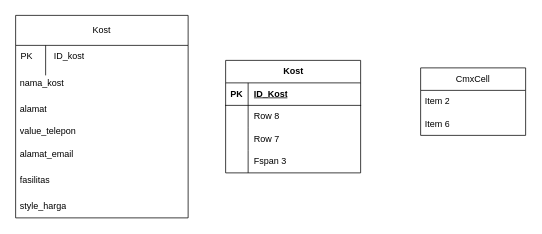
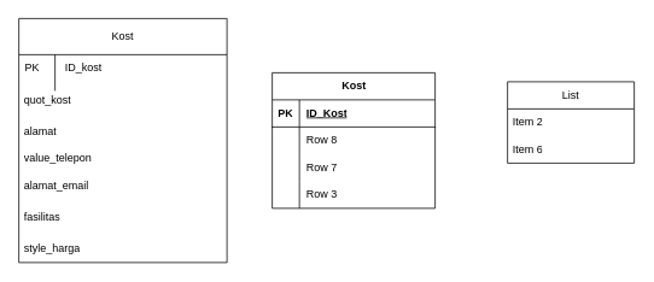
- <mxCell id="27" value="CmxCell" style="swimlane;fontStyle=0;childLayout=stackLayout;horizontal=1;startSize=30;horizontalStack=0;resizeParent=1;resizeParentMax=0;resizeLast=0;collapsible=1;marginBottom=0;whiteSpace=wrap;html=1;" vertex="1" parent="1"><mxGeometry x="560" y="90" width="140" height="90" as="geometry" /></mxCell>
+ <mxCell id="27" value="List" style="swimlane;fontStyle=0;childLayout=stackLayout;horizontal=1;startSize=30;horizontalStack=0;resizeParent=1;resizeParentMax=0;resizeLast=0;collapsible=1;marginBottom=0;whiteSpace=wrap;html=1;" vertex="1" parent="1"><mxGeometry x="560" y="90" width="140" height="90" as="geometry" /></mxCell>
- <mxCell id="8" value="&lt;span style=&quot;line-height: 107%;&quot;&gt;&lt;font style=&quot;font-size: 12px;&quot;&gt;nama_kost&lt;/font&gt;&lt;/span&gt;" style="text;strokeColor=none;fillColor=none;align=left;verticalAlign=middle;spacingLeft=4;spacingRight=4;overflow=hidden;points=[[0,0.5],[1,0.5]];portConstraint=eastwest;rotatable=0;whiteSpace=wrap;html=1;" vertex="1" parent="2"><mxGeometry y="70" width="230" height="40" as="geometry" /></mxCell>
+ <mxCell id="8" value="&lt;span style=&quot;line-height: 107%;&quot;&gt;&lt;font style=&quot;font-size: 12px;&quot;&gt;quot_kost&lt;/font&gt;&lt;/span&gt;" style="text;strokeColor=none;fillColor=none;align=left;verticalAlign=middle;spacingLeft=4;spacingRight=4;overflow=hidden;points=[[0,0.5],[1,0.5]];portConstraint=eastwest;rotatable=0;whiteSpace=wrap;html=1;" vertex="1" parent="2"><mxGeometry y="70" width="230" height="40" as="geometry" /></mxCell>
- <mxCell id="26" value="Fspan 3" style="shape=partialRectangle;connectable=0;fillColor=none;top=0;left=0;bottom=0;right=0;align=left;spacingLeft=6;overflow=hidden;whiteSpace=wrap;html=1;" vertex="1" parent="24"><mxGeometry x="30" width="150" height="30" as="geometry"><mxRectangle width="150" height="30" as="alternateBounds" /></mxGeometry></mxCell>
+ <mxCell id="26" value="Row 3" style="shape=partialRectangle;connectable=0;fillColor=none;top=0;left=0;bottom=0;right=0;align=left;spacingLeft=6;overflow=hidden;whiteSpace=wrap;html=1;" vertex="1" parent="24"><mxGeometry x="30" width="150" height="30" as="geometry"><mxRectangle width="150" height="30" as="alternateBounds" /></mxGeometry></mxCell>
